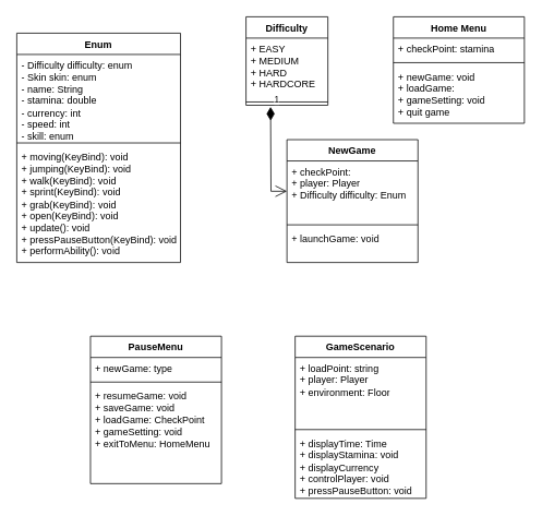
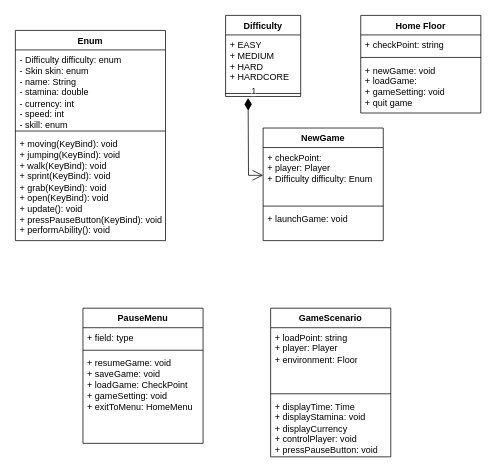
- <mxCell id="7" value="Home Menu" style="swimlane;fontStyle=1;align=center;verticalAlign=top;childLayout=stackLayout;horizontal=1;startSize=26;horizontalStack=0;resizeParent=1;resizeParentMax=0;resizeLast=0;collapsible=1;marginBottom=0;whiteSpace=wrap;html=1;" vertex="1" parent="1"><mxGeometry x="480" y="20" width="160" height="130" as="geometry" /></mxCell>
+ <mxCell id="7" value="Home Floor" style="swimlane;fontStyle=1;align=center;verticalAlign=top;childLayout=stackLayout;horizontal=1;startSize=26;horizontalStack=0;resizeParent=1;resizeParentMax=0;resizeLast=0;collapsible=1;marginBottom=0;whiteSpace=wrap;html=1;" vertex="1" parent="1"><mxGeometry x="480" y="20" width="160" height="130" as="geometry" /></mxCell>
- <mxCell id="8" value="+ checkPoint: stamina" style="text;strokeColor=none;fillColor=none;align=left;verticalAlign=top;spacingLeft=4;spacingRight=4;overflow=hidden;rotatable=0;points=[[0,0.5],[1,0.5]];portConstraint=eastwest;whiteSpace=wrap;html=1;" vertex="1" parent="7"><mxGeometry y="26" width="160" height="26" as="geometry" /></mxCell>
+ <mxCell id="8" value="+ checkPoint: string" style="text;strokeColor=none;fillColor=none;align=left;verticalAlign=top;spacingLeft=4;spacingRight=4;overflow=hidden;rotatable=0;points=[[0,0.5],[1,0.5]];portConstraint=eastwest;whiteSpace=wrap;html=1;" vertex="1" parent="7"><mxGeometry y="26" width="160" height="26" as="geometry" /></mxCell>
- <mxCell id="24" value="+ newGame: type" style="text;strokeColor=none;fillColor=none;align=left;verticalAlign=top;spacingLeft=4;spacingRight=4;overflow=hidden;rotatable=0;points=[[0,0.5],[1,0.5]];portConstraint=eastwest;whiteSpace=wrap;html=1;" vertex="1" parent="23"><mxGeometry y="26" width="160" height="26" as="geometry" /></mxCell>
+ <mxCell id="24" value="+ field: type" style="text;strokeColor=none;fillColor=none;align=left;verticalAlign=top;spacingLeft=4;spacingRight=4;overflow=hidden;rotatable=0;points=[[0,0.5],[1,0.5]];portConstraint=eastwest;whiteSpace=wrap;html=1;" vertex="1" parent="23"><mxGeometry y="26" width="160" height="26" as="geometry" /></mxCell>
